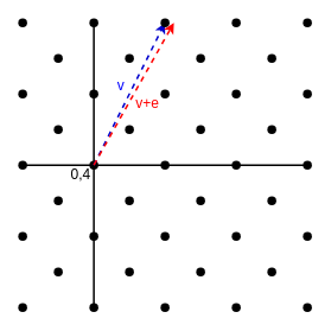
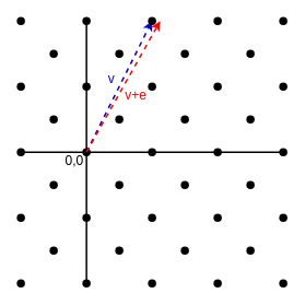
- <mxCell id="46" value="&lt;font style=&quot;font-size: 16px;&quot;&gt;0,4&lt;/font&gt;" style="text;html=1;align=center;verticalAlign=middle;resizable=0;points=[];autosize=1;strokeColor=none;fillColor=none;" parent="1" vertex="1"><mxGeometry x="65" y="180" width="50" height="30" as="geometry" /></mxCell>
+ <mxCell id="46" value="&lt;font style=&quot;font-size: 16px;&quot;&gt;0,0&lt;/font&gt;" style="text;html=1;align=center;verticalAlign=middle;resizable=0;points=[];autosize=1;strokeColor=none;fillColor=none;" parent="1" vertex="1"><mxGeometry x="65" y="180" width="50" height="30" as="geometry" /></mxCell>
